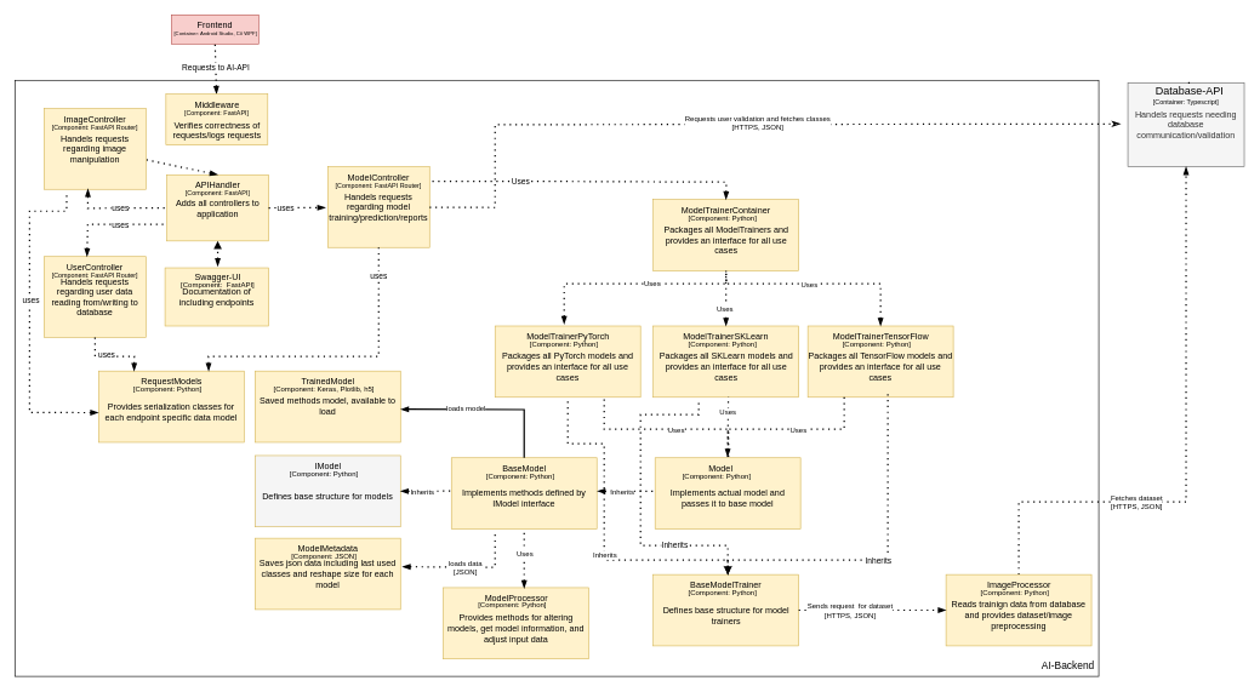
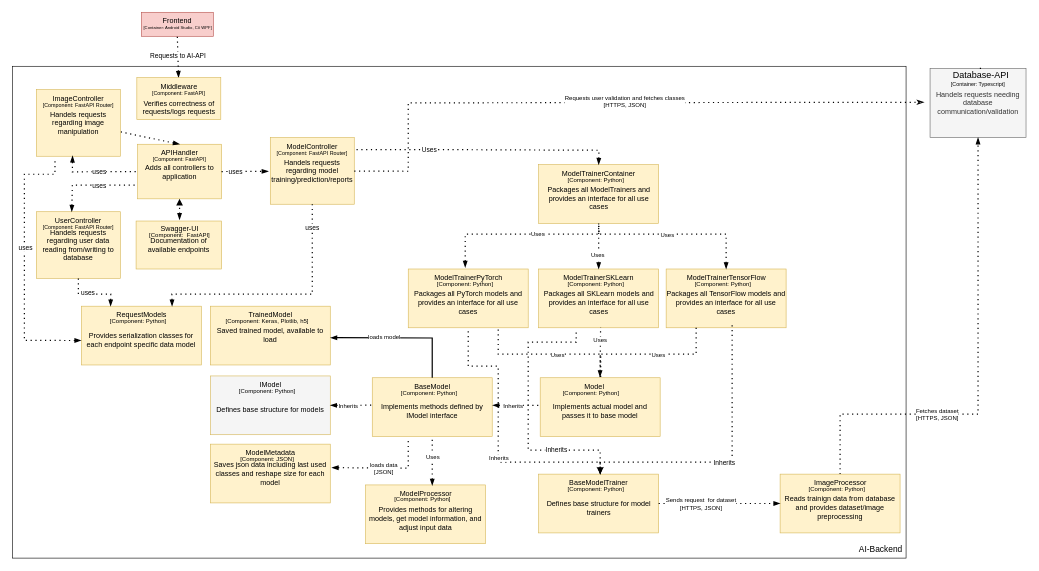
- <mxCell id="19" value="Documentation of including endpoints" style="rounded=0;whiteSpace=wrap;html=1;fillColor=#fff2cc;strokeColor=#d6b656;" parent="1" vertex="1"><mxGeometry x="226.25" y="368" width="142.5" height="80" as="geometry" /></mxCell>
+ <mxCell id="19" value="Documentation of available endpoints" style="rounded=0;whiteSpace=wrap;html=1;fillColor=#fff2cc;strokeColor=#d6b656;" parent="1" vertex="1"><mxGeometry x="226.25" y="368" width="142.5" height="80" as="geometry" /></mxCell>
- <mxCell id="86" value="&lt;div&gt;&lt;/div&gt;&lt;div&gt;Saved methods model, available to load&lt;/div&gt;" style="rounded=0;whiteSpace=wrap;html=1;fillColor=#fff2cc;strokeColor=#d6b656;" parent="1" vertex="1"><mxGeometry x="350" y="510" width="200" height="98" as="geometry" /></mxCell>
+ <mxCell id="86" value="&lt;div&gt;&lt;/div&gt;&lt;div&gt;Saved trained model, available to load&lt;/div&gt;" style="rounded=0;whiteSpace=wrap;html=1;fillColor=#fff2cc;strokeColor=#d6b656;" parent="1" vertex="1"><mxGeometry x="350" y="510" width="200" height="98" as="geometry" /></mxCell>
